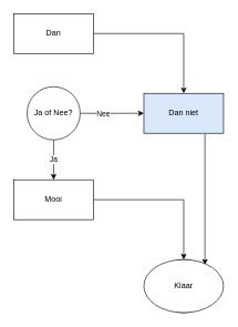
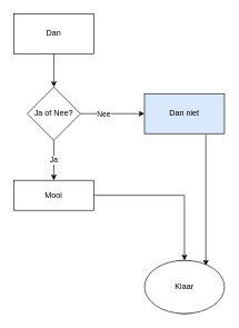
- <mxCell id="2" value="" style="edgeStyle=orthogonalEdgeStyle;rounded=0;orthogonalLoop=1;jettySize=auto;html=1;" edge="1" parent="1" source="3" target="10"><mxGeometry relative="1" as="geometry" /></mxCell>
+ <mxCell id="2" value="" style="edgeStyle=orthogonalEdgeStyle;rounded=0;orthogonalLoop=1;jettySize=auto;html=1;" edge="1" parent="1" source="3" target="7"><mxGeometry relative="1" as="geometry" /></mxCell>
- <mxCell id="7" value="Ja of Nee?" style="ellipse;whiteSpace=wrap;html=1;" vertex="1" parent="1"><mxGeometry x="40" y="130" width="80" height="80" as="geometry" /></mxCell>
+ <mxCell id="7" value="Ja of Nee?" style="rhombus;whiteSpace=wrap;html=1;" vertex="1" parent="1"><mxGeometry x="40" y="130" width="80" height="80" as="geometry" /></mxCell>
- <mxCell id="9" value="Mooi" style="rounded=0;whiteSpace=wrap;html=1;" vertex="1" parent="1"><mxGeometry x="20" y="270" width="120" height="60" as="geometry" /></mxCell>
+ <mxCell id="9" value="Mooi" style="rounded=0;whiteSpace=wrap;html=1;" vertex="1" parent="1"><mxGeometry x="20" y="270" width="120" height="45" as="geometry" /></mxCell>
